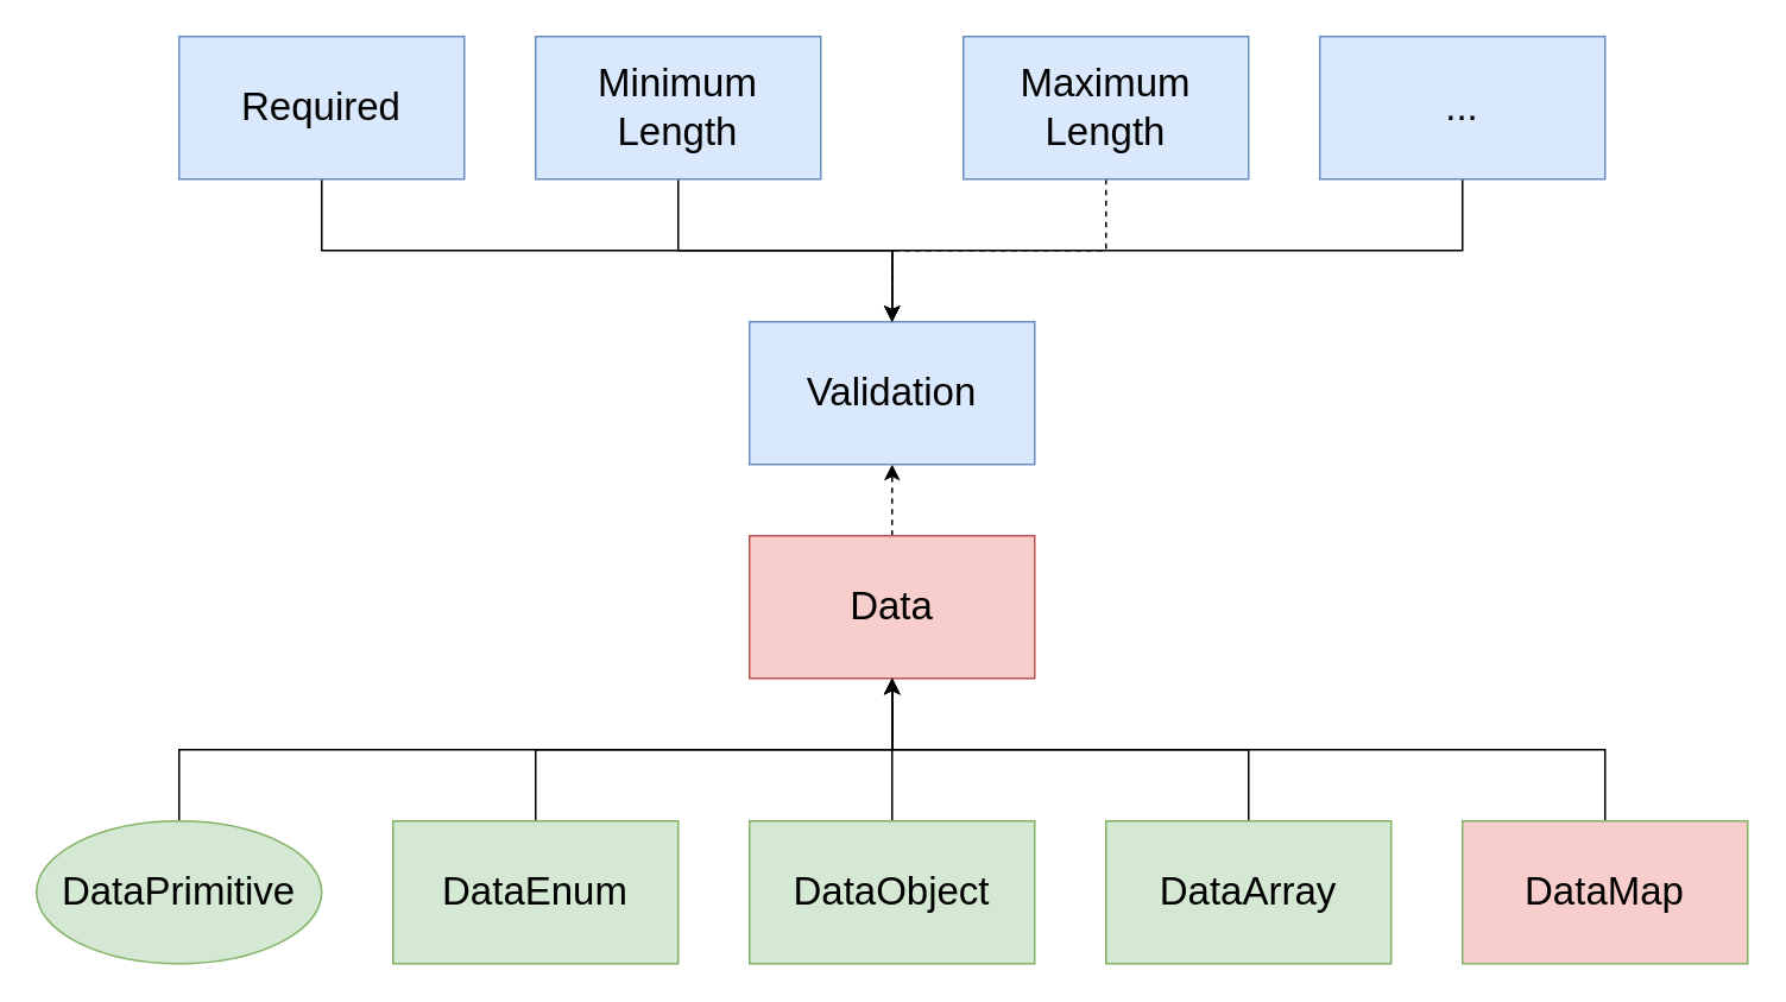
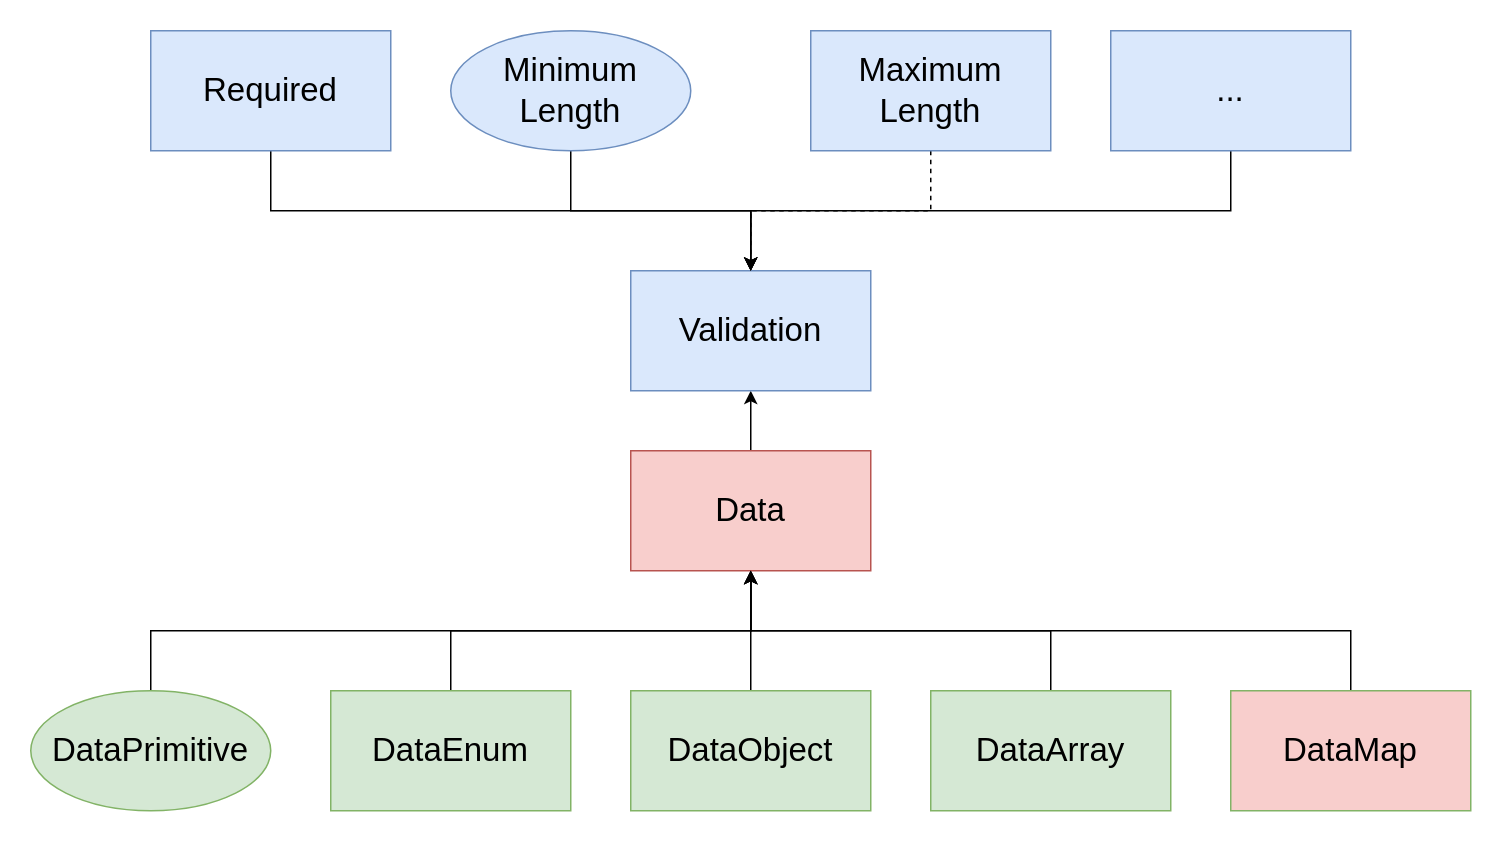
- <mxCell id="20" value="Minimum Length" style="rounded=0;whiteSpace=wrap;html=1;fontSize=22;fillColor=#dae8fc;strokeColor=#6c8ebf;" vertex="1" parent="1"><mxGeometry x="300" y="20" width="160" height="80" as="geometry" /></mxCell>
+ <mxCell id="20" value="Minimum Length" style="ellipse;whiteSpace=wrap;html=1;fontSize=22;fillColor=#dae8fc;strokeColor=#6c8ebf;" vertex="1" parent="1"><mxGeometry x="300" y="20" width="160" height="80" as="geometry" /></mxCell>
- <mxCell id="2" style="edgeStyle=orthogonalEdgeStyle;rounded=0;orthogonalLoop=1;jettySize=auto;html=1;exitX=0.5;exitY=0;exitDx=0;exitDy=0;entryX=0.5;entryY=1;entryDx=0;entryDy=0;dashed=1;" edge="1" parent="1" source="3" target="12"><mxGeometry relative="1" as="geometry" /></mxCell>
+ <mxCell id="2" style="edgeStyle=orthogonalEdgeStyle;rounded=0;orthogonalLoop=1;jettySize=auto;html=1;exitX=0.5;exitY=0;exitDx=0;exitDy=0;entryX=0.5;entryY=1;entryDx=0;entryDy=0;" edge="1" parent="1" source="3" target="12"><mxGeometry relative="1" as="geometry" /></mxCell>
